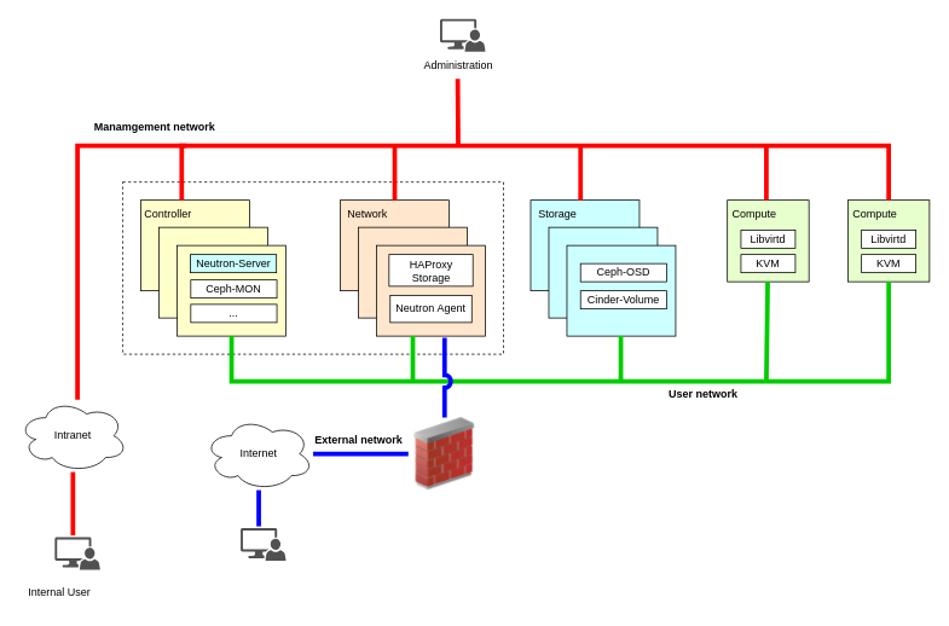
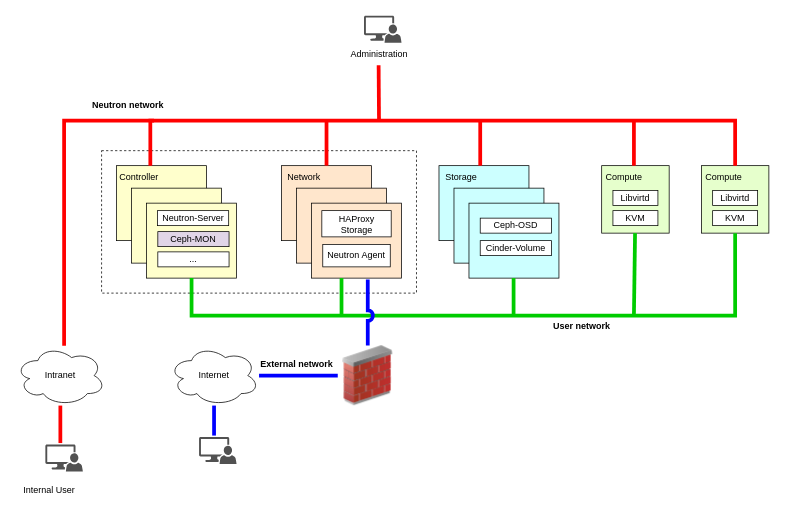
- <mxCell id="53" value="&lt;b&gt;Manamgement network&lt;/b&gt;" style="text;html=1;align=center;verticalAlign=middle;resizable=0;points=[];autosize=1;strokeColor=none;fillColor=none;" vertex="1" parent="1"><mxGeometry x="90" y="125" width="160" height="30" as="geometry" /></mxCell>
+ <mxCell id="53" value="&lt;b&gt;Neutron network&lt;/b&gt;" style="text;html=1;align=center;verticalAlign=middle;resizable=0;points=[];autosize=1;strokeColor=none;fillColor=none;" vertex="1" parent="1"><mxGeometry x="90" y="125" width="160" height="30" as="geometry" /></mxCell>
- <mxCell id="34" value="Neutron-Server" style="rounded=0;whiteSpace=wrap;html=1;fillColor=#ccffff;" vertex="1" parent="1"><mxGeometry x="209.5" y="280" width="95" height="20" as="geometry" /></mxCell>
+ <mxCell id="34" value="Neutron-Server" style="rounded=0;whiteSpace=wrap;html=1;fillColor=#FFFFFF;" vertex="1" parent="1"><mxGeometry x="209.5" y="280" width="95" height="20" as="geometry" /></mxCell>
- <mxCell id="33" value="Ceph-MON" style="rounded=0;whiteSpace=wrap;html=1;fillColor=#FFFFFF;" vertex="1" parent="1"><mxGeometry x="210" y="308" width="95" height="20" as="geometry" /></mxCell>
+ <mxCell id="33" value="Ceph-MON" style="rounded=0;whiteSpace=wrap;html=1;fillColor=#e1d5e7;" vertex="1" parent="1"><mxGeometry x="210" y="308" width="95" height="20" as="geometry" /></mxCell>
- <mxCell id="17" value="Intranet" style="ellipse;shape=cloud;whiteSpace=wrap;html=1;" vertex="1" parent="1"><mxGeometry x="20" y="440" width="120" height="80" as="geometry" /></mxCell>
+ <mxCell id="17" value="Intranet" style="ellipse;shape=cloud;whiteSpace=wrap;html=1;" vertex="1" parent="1"><mxGeometry x="20" y="460" width="120" height="80" as="geometry" /></mxCell>
